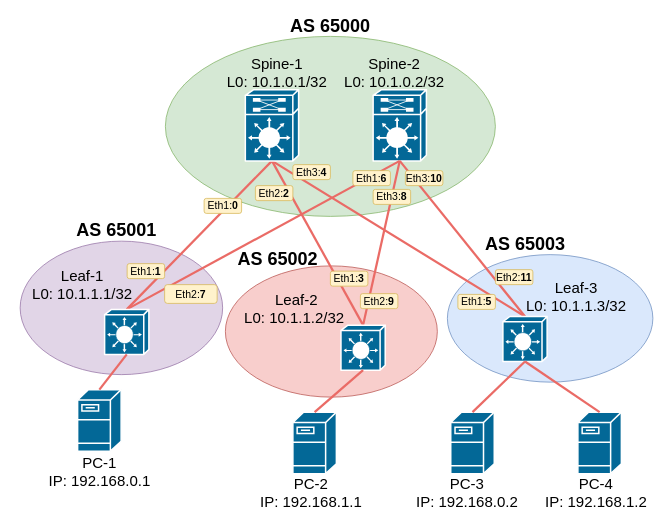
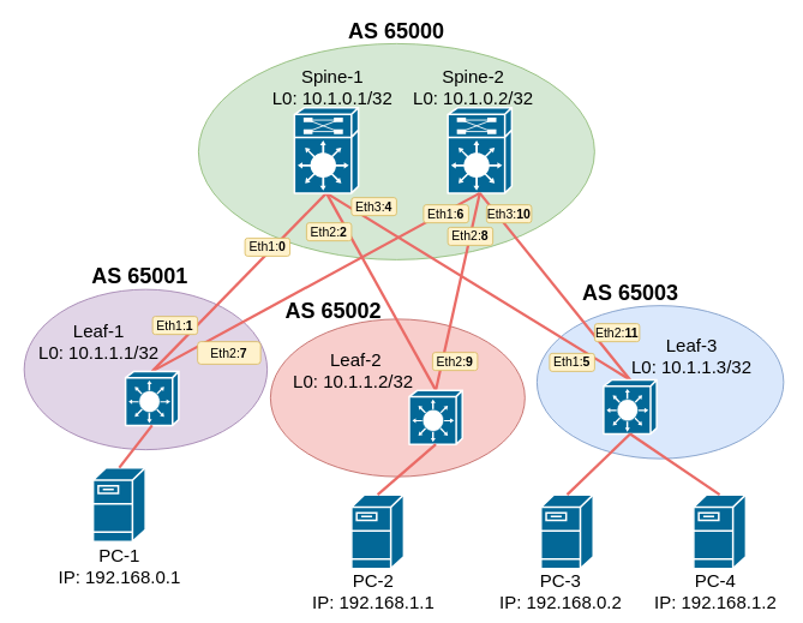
- <mxCell id="27" value="Eth3:&lt;b&gt;8&lt;/b&gt;" style="text;html=1;strokeColor=#d6b656;fillColor=#fff2cc;align=center;verticalAlign=middle;whiteSpace=wrap;rounded=1;fontSize=14;fontFamily=Helvetica;horizontal=1;" parent="1" vertex="1"><mxGeometry x="497" y="252" width="50" height="20" as="geometry" /></mxCell>
+ <mxCell id="27" value="Eth2:&lt;b&gt;8&lt;/b&gt;" style="text;html=1;strokeColor=#d6b656;fillColor=#fff2cc;align=center;verticalAlign=middle;whiteSpace=wrap;rounded=1;fontSize=14;fontFamily=Helvetica;horizontal=1;" parent="1" vertex="1"><mxGeometry x="497" y="252" width="50" height="20" as="geometry" /></mxCell>
- <mxCell id="22" value="Eth1:&lt;b&gt;3&lt;/b&gt;" style="text;html=1;strokeColor=#d6b656;fillColor=#fff2cc;align=center;verticalAlign=middle;whiteSpace=wrap;rounded=1;fontSize=14;fontFamily=Helvetica;horizontal=1;" parent="1" vertex="1"><mxGeometry x="440" y="361" width="50" height="20" as="geometry" /></mxCell>
